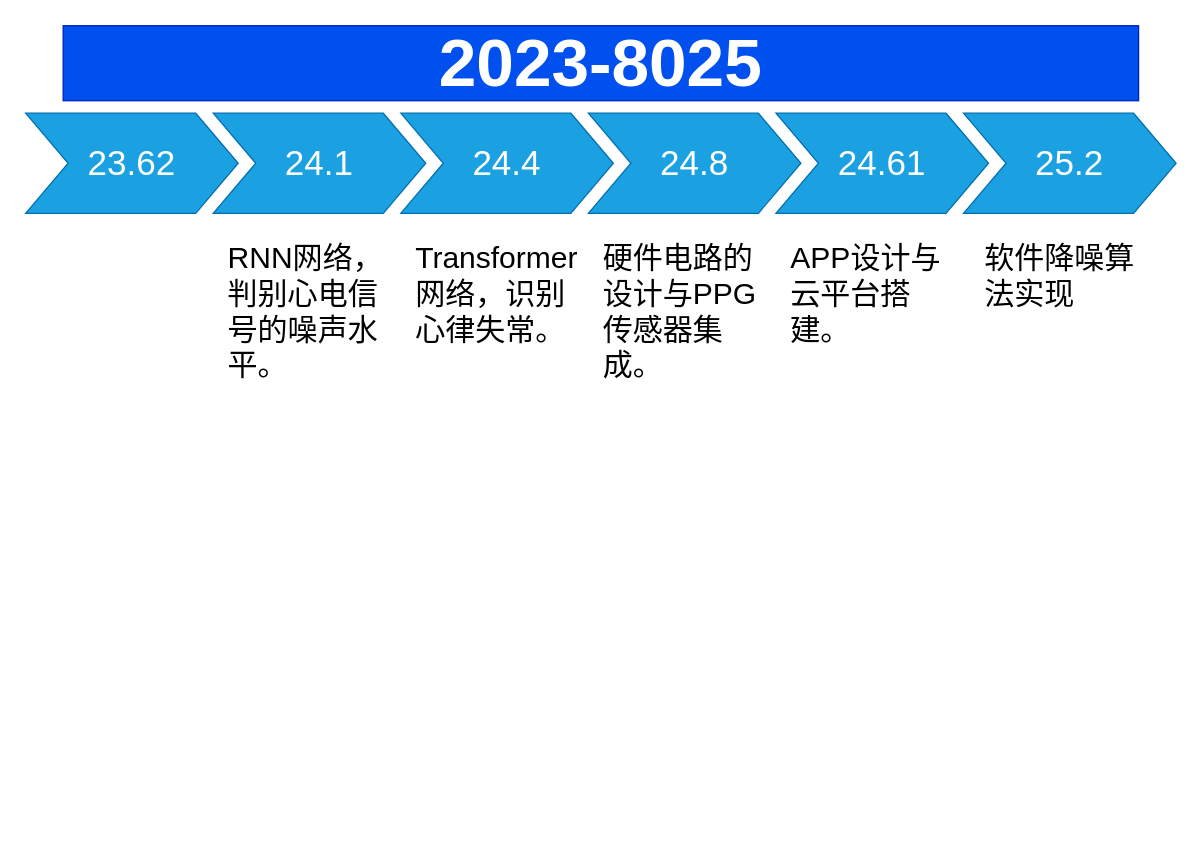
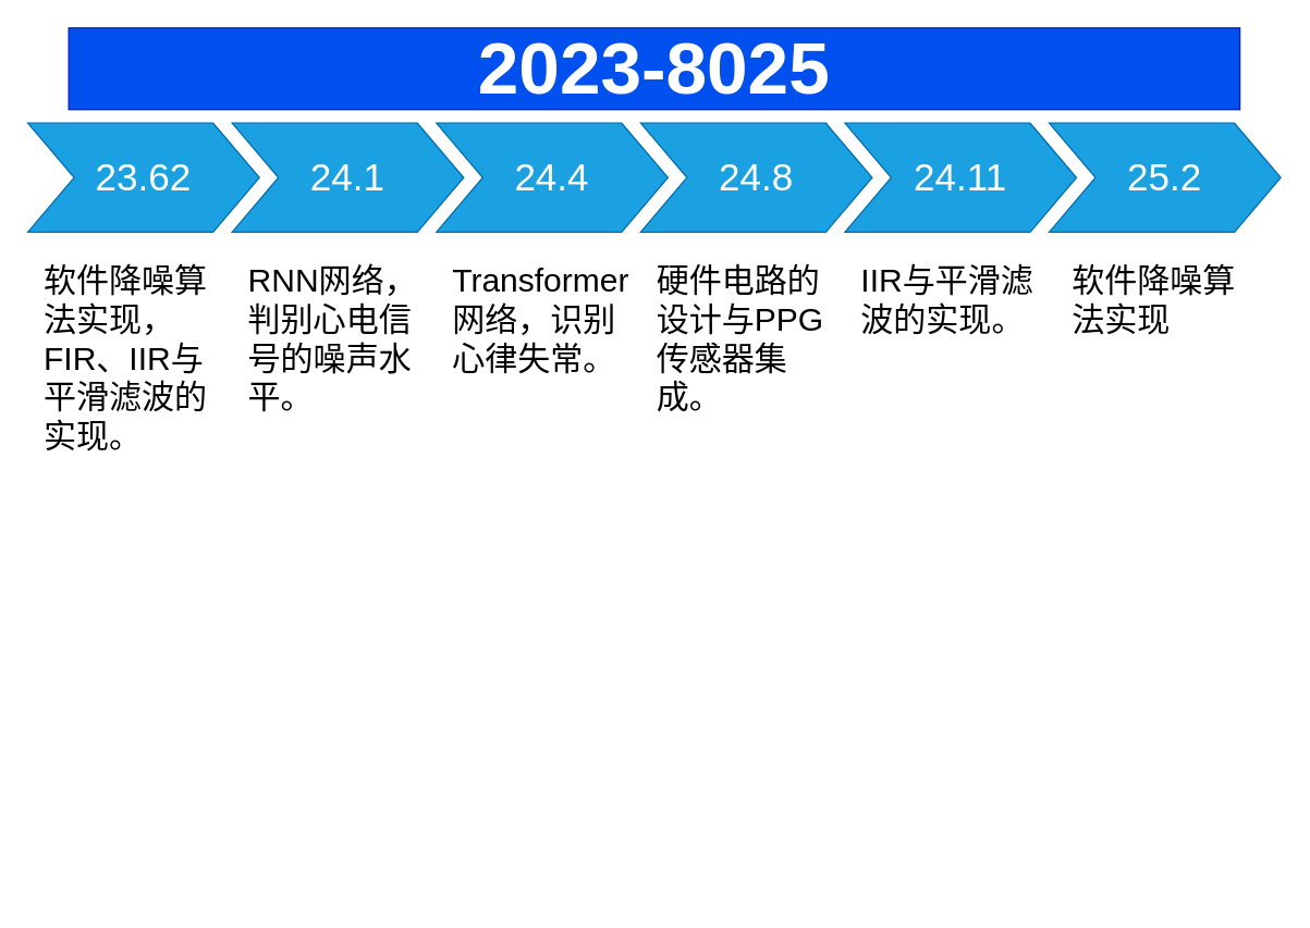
- <mxCell id="6" value="24.61" style="shape=step;whiteSpace=wrap;html=1;fontSize=28;fillColor=#1ba1e2;fontColor=#ffffff;strokeColor=#006EAF;" parent="1" vertex="1"><mxGeometry x="620" y="90" width="170" height="80" as="geometry" /></mxCell>
+ <mxCell id="6" value="24.11" style="shape=step;whiteSpace=wrap;html=1;fontSize=28;fillColor=#1ba1e2;fontColor=#ffffff;strokeColor=#006EAF;" parent="1" vertex="1"><mxGeometry x="620" y="90" width="170" height="80" as="geometry" /></mxCell>
- <mxCell id="13" value="&lt;font style=&quot;font-size: 24px;&quot;&gt;APP设计与云平台搭建。&lt;/font&gt;" style="text;spacingTop=-5;fillColor=#ffffff;whiteSpace=wrap;html=1;align=left;fontSize=12;fontFamily=Helvetica;fillColor=none;strokeColor=none;" parent="1" vertex="1"><mxGeometry x="630" y="190" width="140" height="470" as="geometry" /></mxCell>
+ <mxCell id="13" value="&lt;font style=&quot;font-size: 24px;&quot;&gt;IIR与平滑滤波的实现。&lt;/font&gt;" style="text;spacingTop=-5;fillColor=#ffffff;whiteSpace=wrap;html=1;align=left;fontSize=12;fontFamily=Helvetica;fillColor=none;strokeColor=none;" parent="1" vertex="1"><mxGeometry x="630" y="190" width="140" height="470" as="geometry" /></mxCell>
+ <mxCell id="9" value="&lt;font style=&quot;font-size: 24px;&quot;&gt;软件降噪算法实现，FIR、IIR与平滑滤波的实现。&lt;/font&gt;" style="text;spacingTop=-5;fillColor=#ffffff;whiteSpace=wrap;html=1;align=left;fontSize=12;fontFamily=Helvetica;fillColor=none;strokeColor=none;" parent="1" vertex="1"><mxGeometry x="30" y="190" width="140" height="470" as="geometry" /></mxCell>
